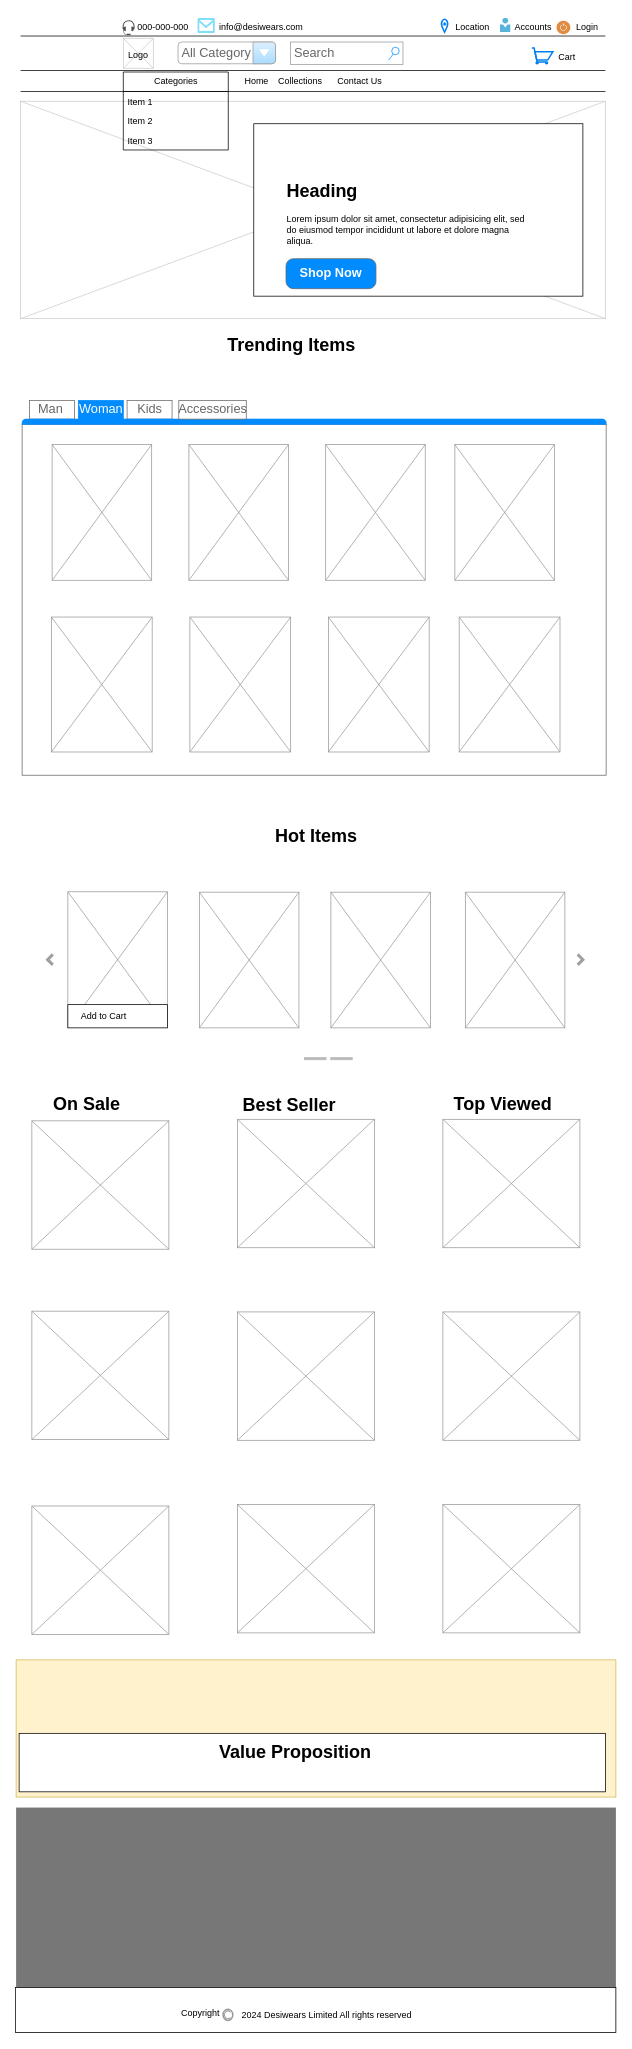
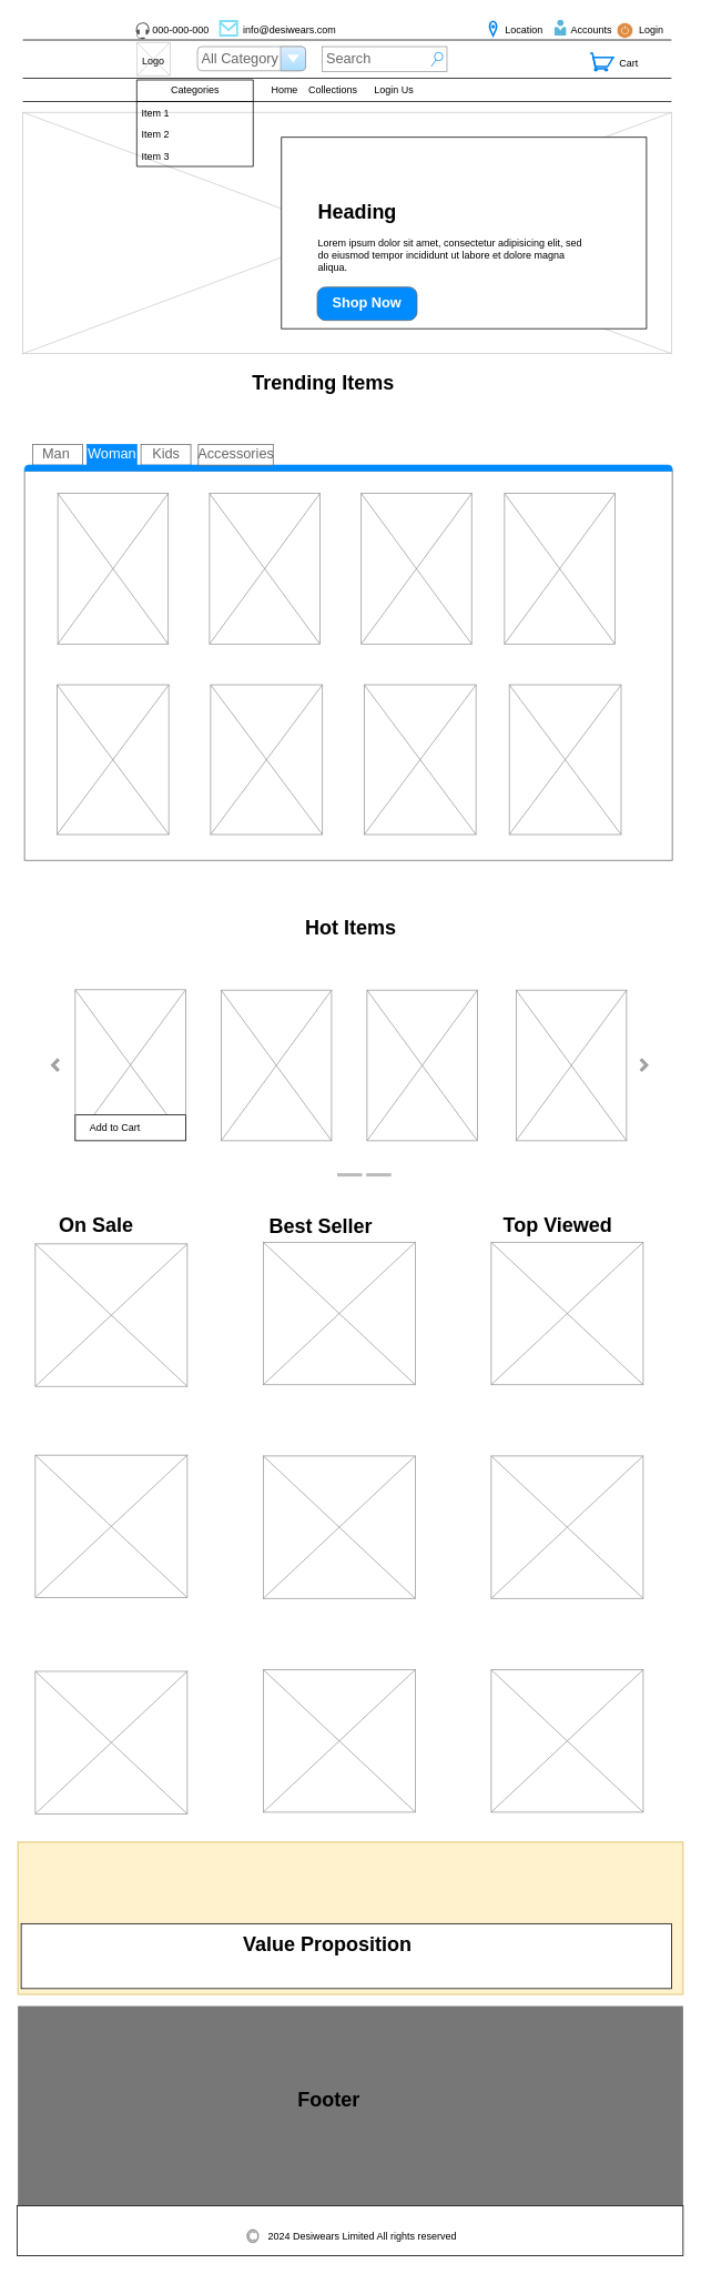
- <mxCell id="27" value="Contact Us" style="text;spacingTop=-5;" vertex="1" parent="1"><mxGeometry x="448" y="99" width="68" height="20" as="geometry" /></mxCell>
+ <mxCell id="27" value="Login Us" style="text;spacingTop=-5;" vertex="1" parent="1"><mxGeometry x="448" y="99" width="68" height="20" as="geometry" /></mxCell>
+ <mxCell id="79" value="Footer&amp;nbsp;" style="text;strokeColor=none;fillColor=none;html=1;fontSize=24;fontStyle=1;verticalAlign=middle;align=center;" vertex="1" parent="1"><mxGeometry x="348" y="2503" width="100" height="40" as="geometry" /></mxCell>
- <mxCell id="83" value="Copyright" style="text;html=1;strokeColor=none;fillColor=none;align=center;verticalAlign=middle;whiteSpace=wrap;rounded=0;" vertex="1" parent="1"><mxGeometry x="237" y="2669" width="60" height="30" as="geometry" /></mxCell>
